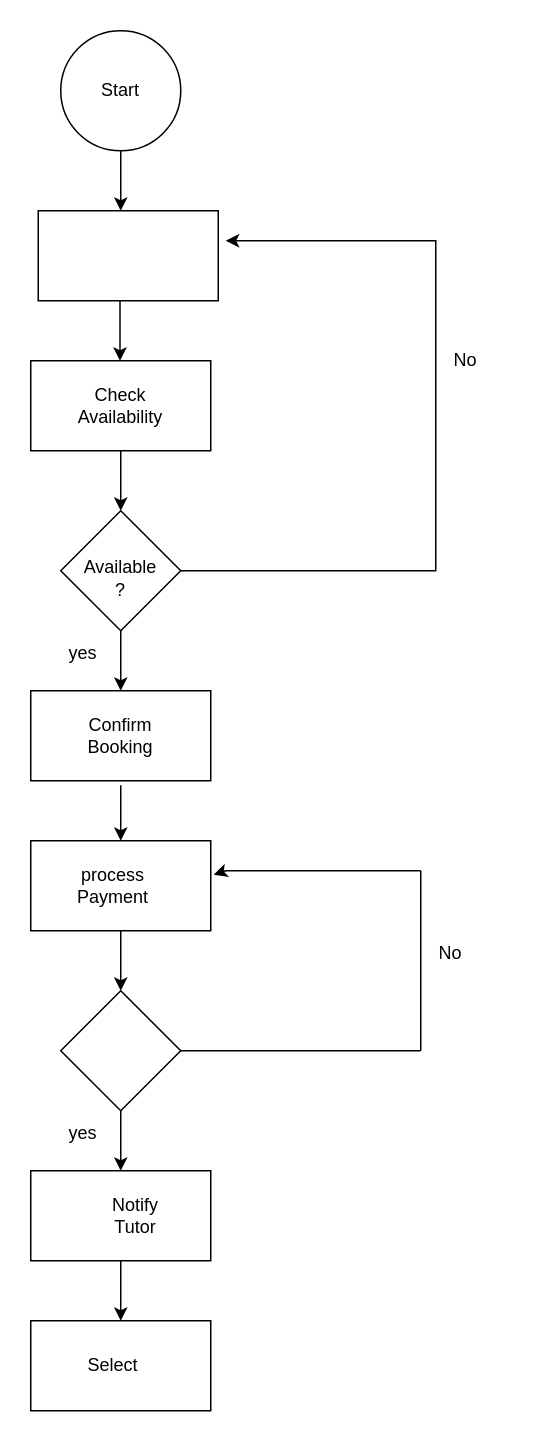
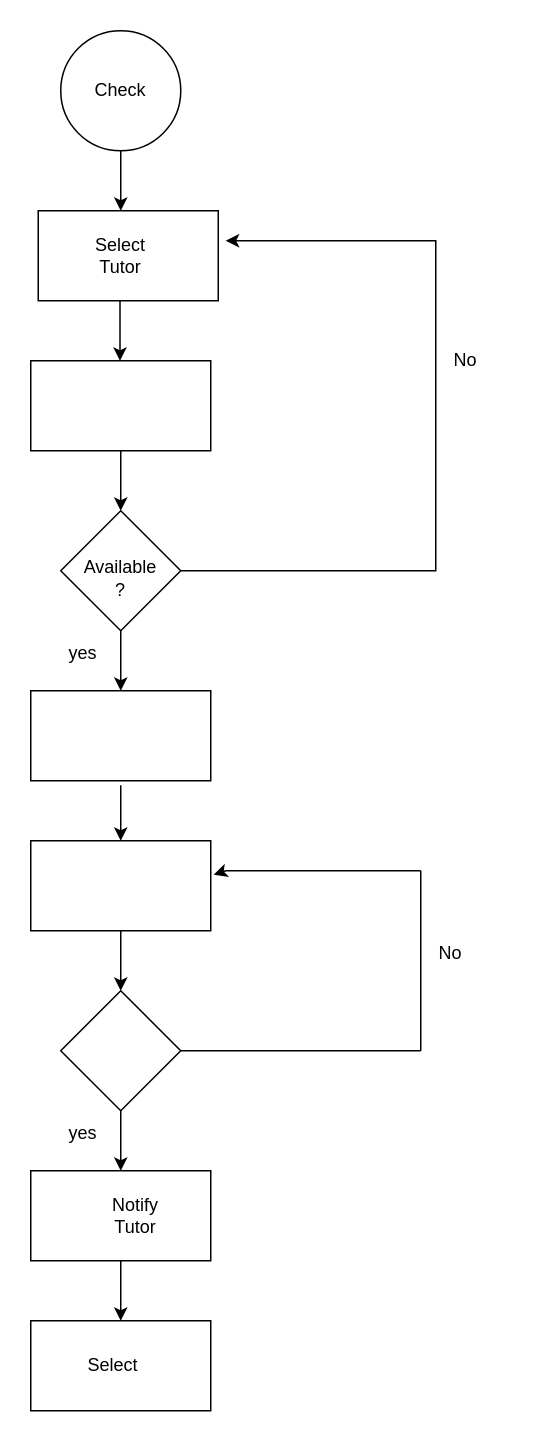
- <mxCell id="17" value="Start" style="text;strokeColor=none;align=center;fillColor=none;html=1;verticalAlign=middle;whiteSpace=wrap;rounded=0;" vertex="1" parent="1"><mxGeometry x="50" y="45" width="60" height="30" as="geometry" /></mxCell>
+ <mxCell id="17" value="Check" style="text;strokeColor=none;align=center;fillColor=none;html=1;verticalAlign=middle;whiteSpace=wrap;rounded=0;" vertex="1" parent="1"><mxGeometry x="50" y="45" width="60" height="30" as="geometry" /></mxCell>
+ <mxCell id="18" value="Select Tutor" style="text;strokeColor=none;align=center;fillColor=none;html=1;verticalAlign=middle;whiteSpace=wrap;rounded=0;" vertex="1" parent="1"><mxGeometry x="50" y="155" width="60" height="30" as="geometry" /></mxCell>
- <mxCell id="19" value="Check Availability" style="text;strokeColor=none;align=center;fillColor=none;html=1;verticalAlign=middle;whiteSpace=wrap;rounded=0;" vertex="1" parent="1"><mxGeometry x="50" y="255" width="60" height="30" as="geometry" /></mxCell>
- <mxCell id="22" value="Confirm Booking" style="text;strokeColor=none;align=center;fillColor=none;html=1;verticalAlign=middle;whiteSpace=wrap;rounded=0;" vertex="1" parent="1"><mxGeometry x="50" y="475" width="60" height="30" as="geometry" /></mxCell>
- <mxCell id="25" value="process Payment" style="text;strokeColor=none;align=center;fillColor=none;html=1;verticalAlign=middle;whiteSpace=wrap;rounded=0;" vertex="1" parent="1"><mxGeometry x="45" y="575" width="60" height="30" as="geometry" /></mxCell>
